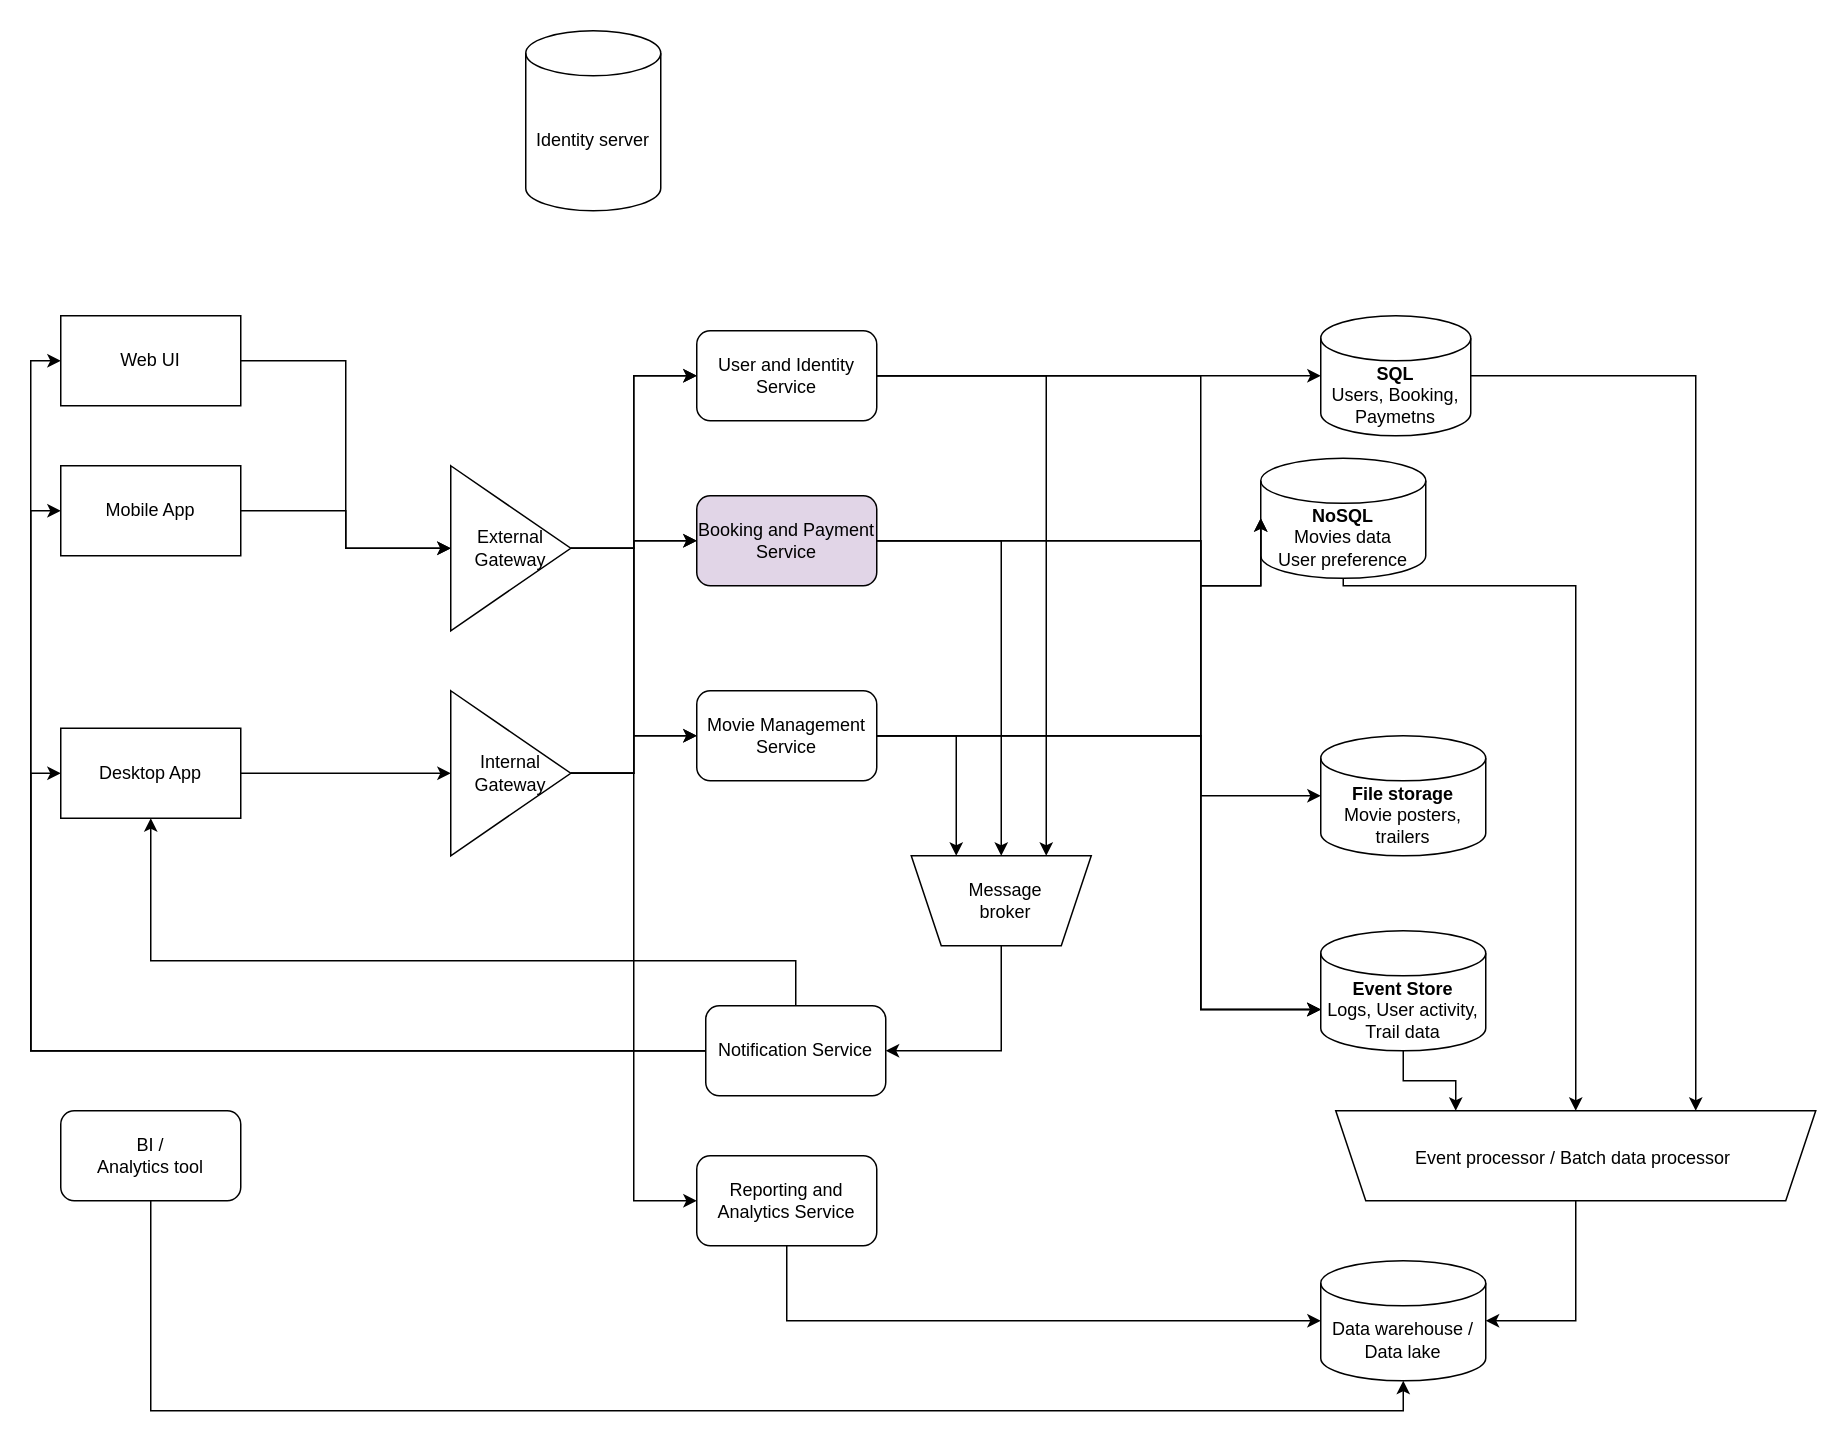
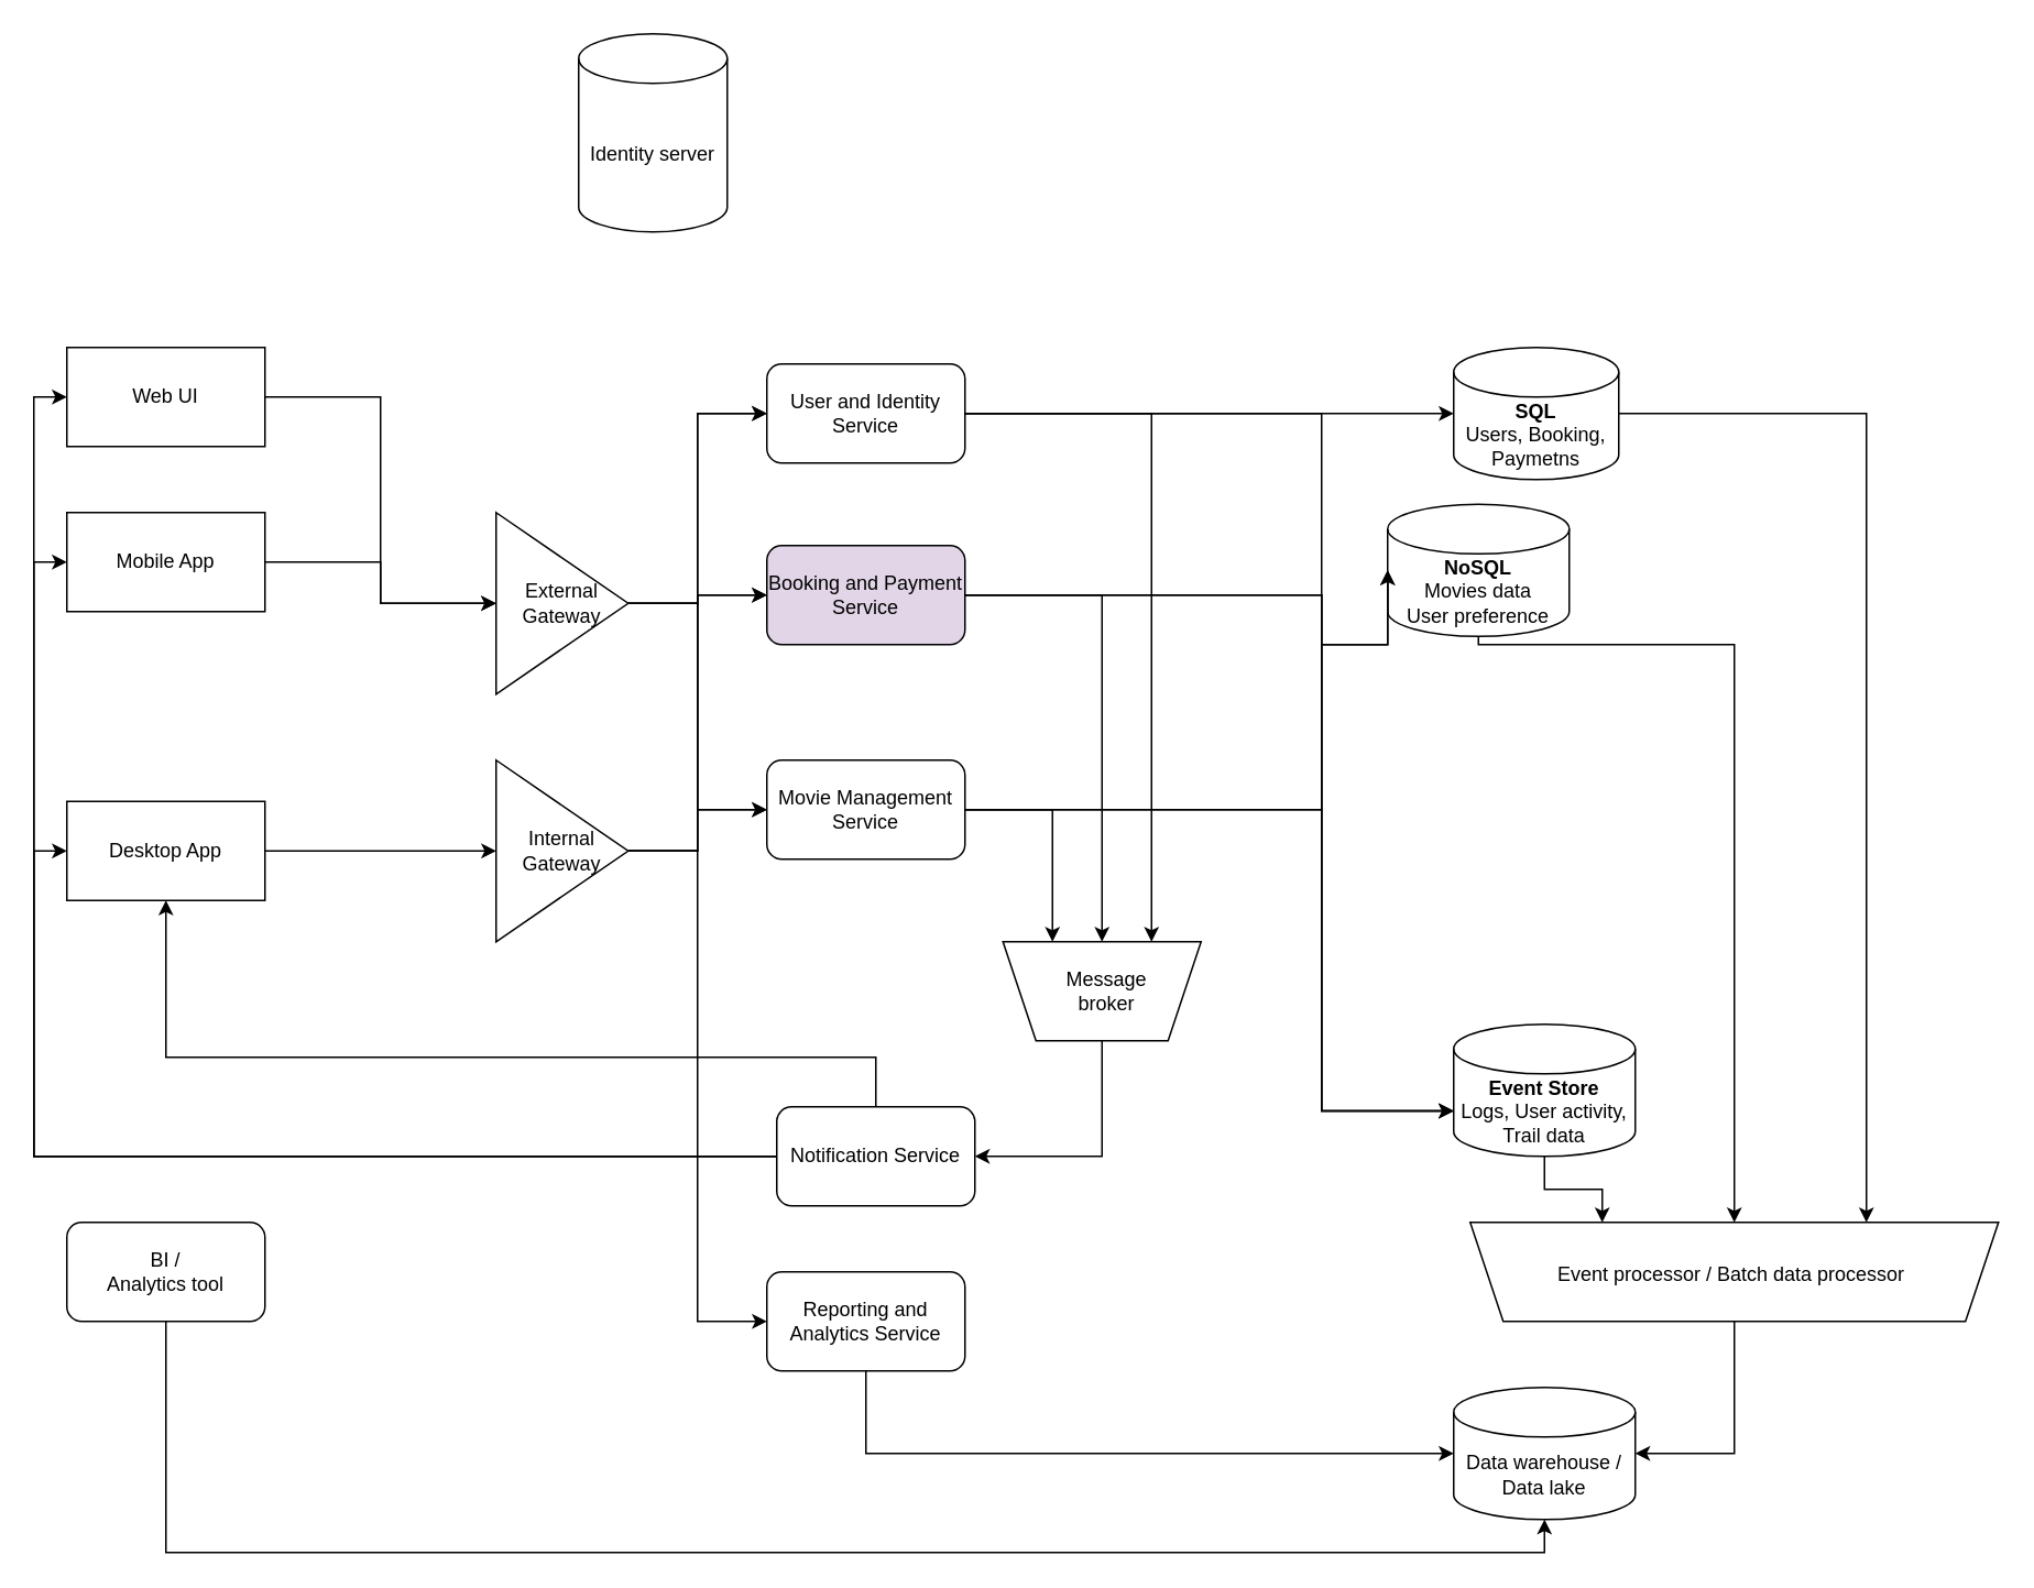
- <mxCell id="35" style="edgeStyle=orthogonalEdgeStyle;rounded=0;orthogonalLoop=1;jettySize=auto;html=1;entryX=0;entryY=0.5;entryDx=0;entryDy=0;entryPerimeter=0;" parent="1" source="15" target="29" edge="1"><mxGeometry relative="1" as="geometry"><Array as="points"><mxPoint x="800" y="490" /><mxPoint x="800" y="530" /></Array></mxGeometry></mxCell>
- <mxCell id="29" value="&lt;b&gt;File storage&lt;/b&gt;&lt;div&gt;Movie posters, trailers&lt;/div&gt;" style="shape=cylinder3;whiteSpace=wrap;html=1;boundedLbl=1;backgroundOutline=1;size=15;" parent="1" vertex="1"><mxGeometry x="880" y="490" width="110" height="80" as="geometry" /></mxCell>
